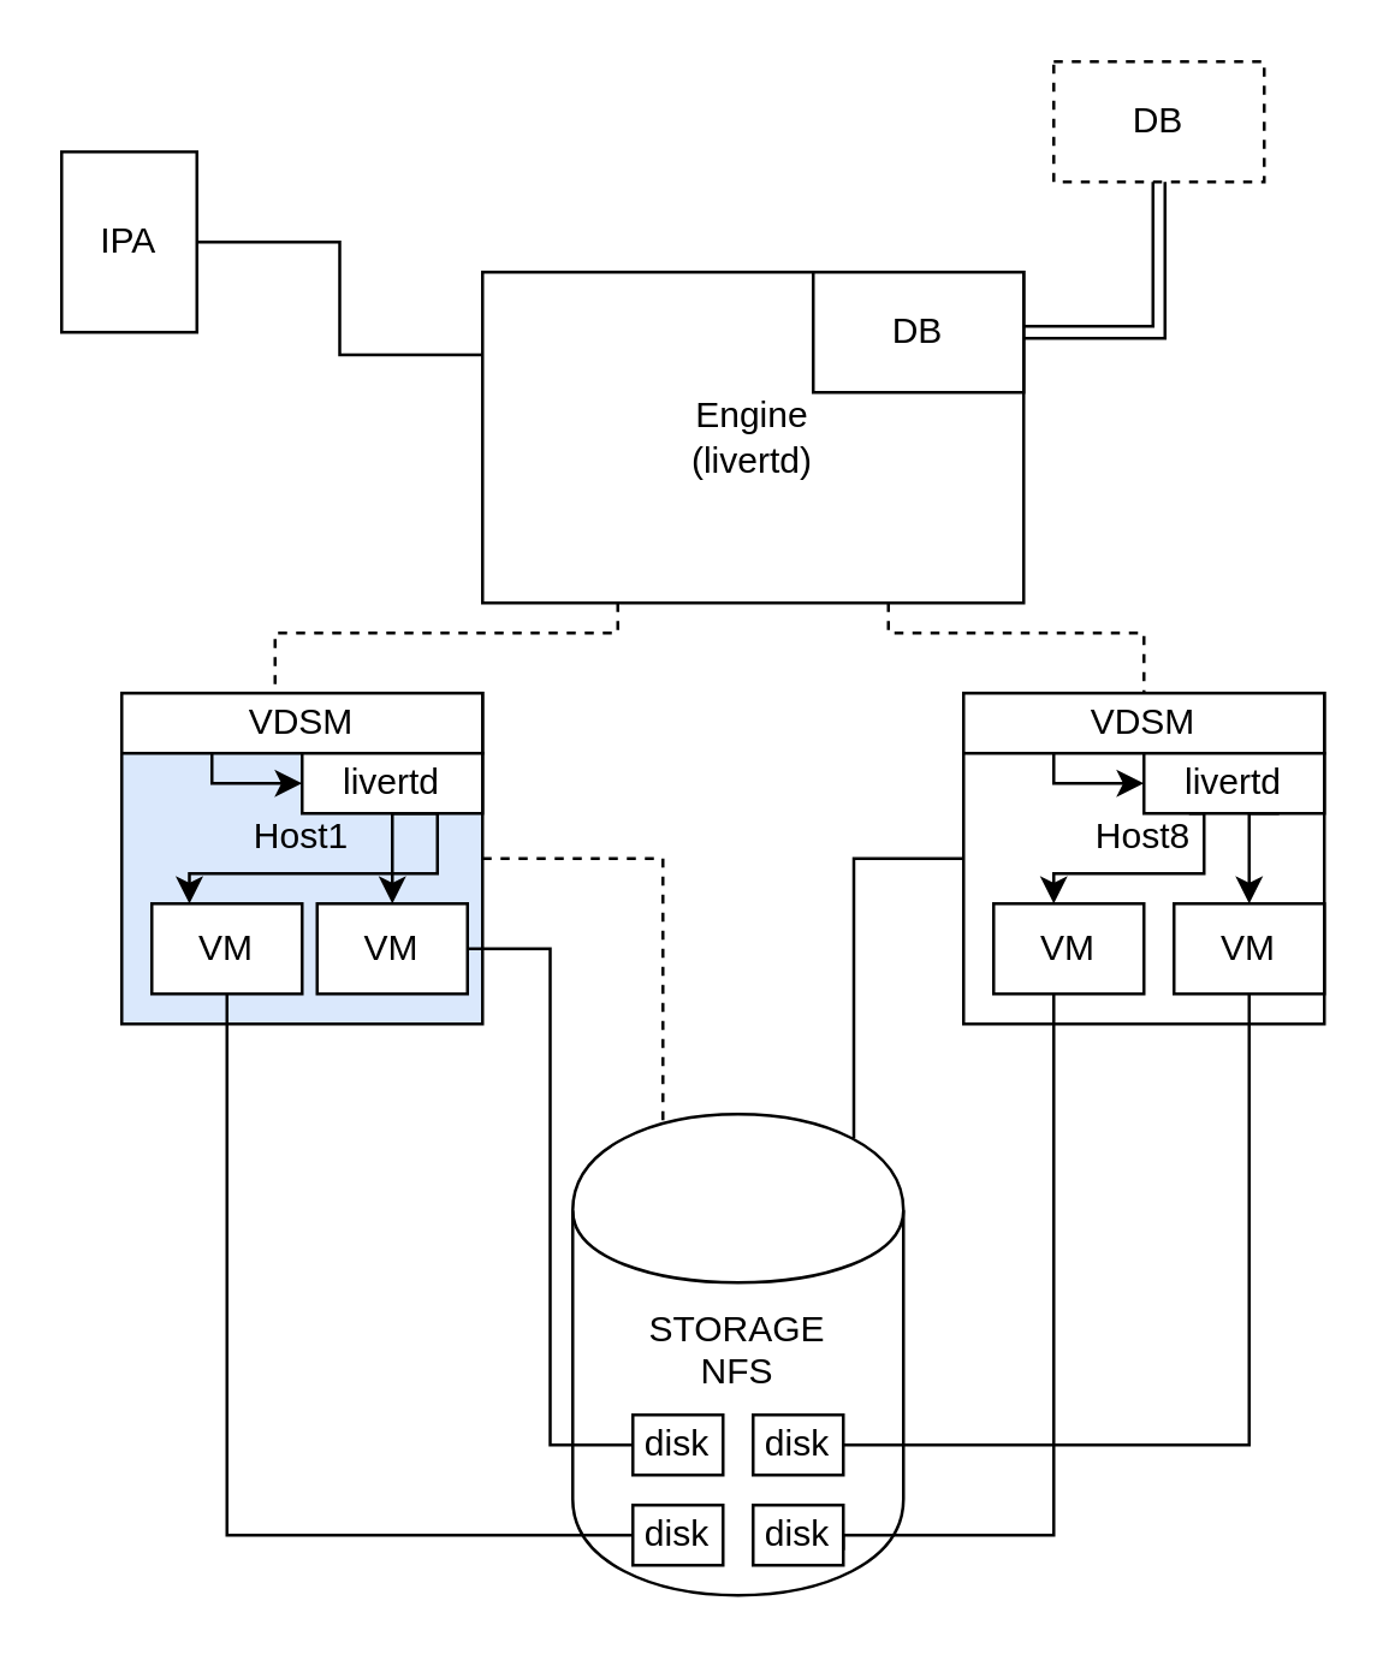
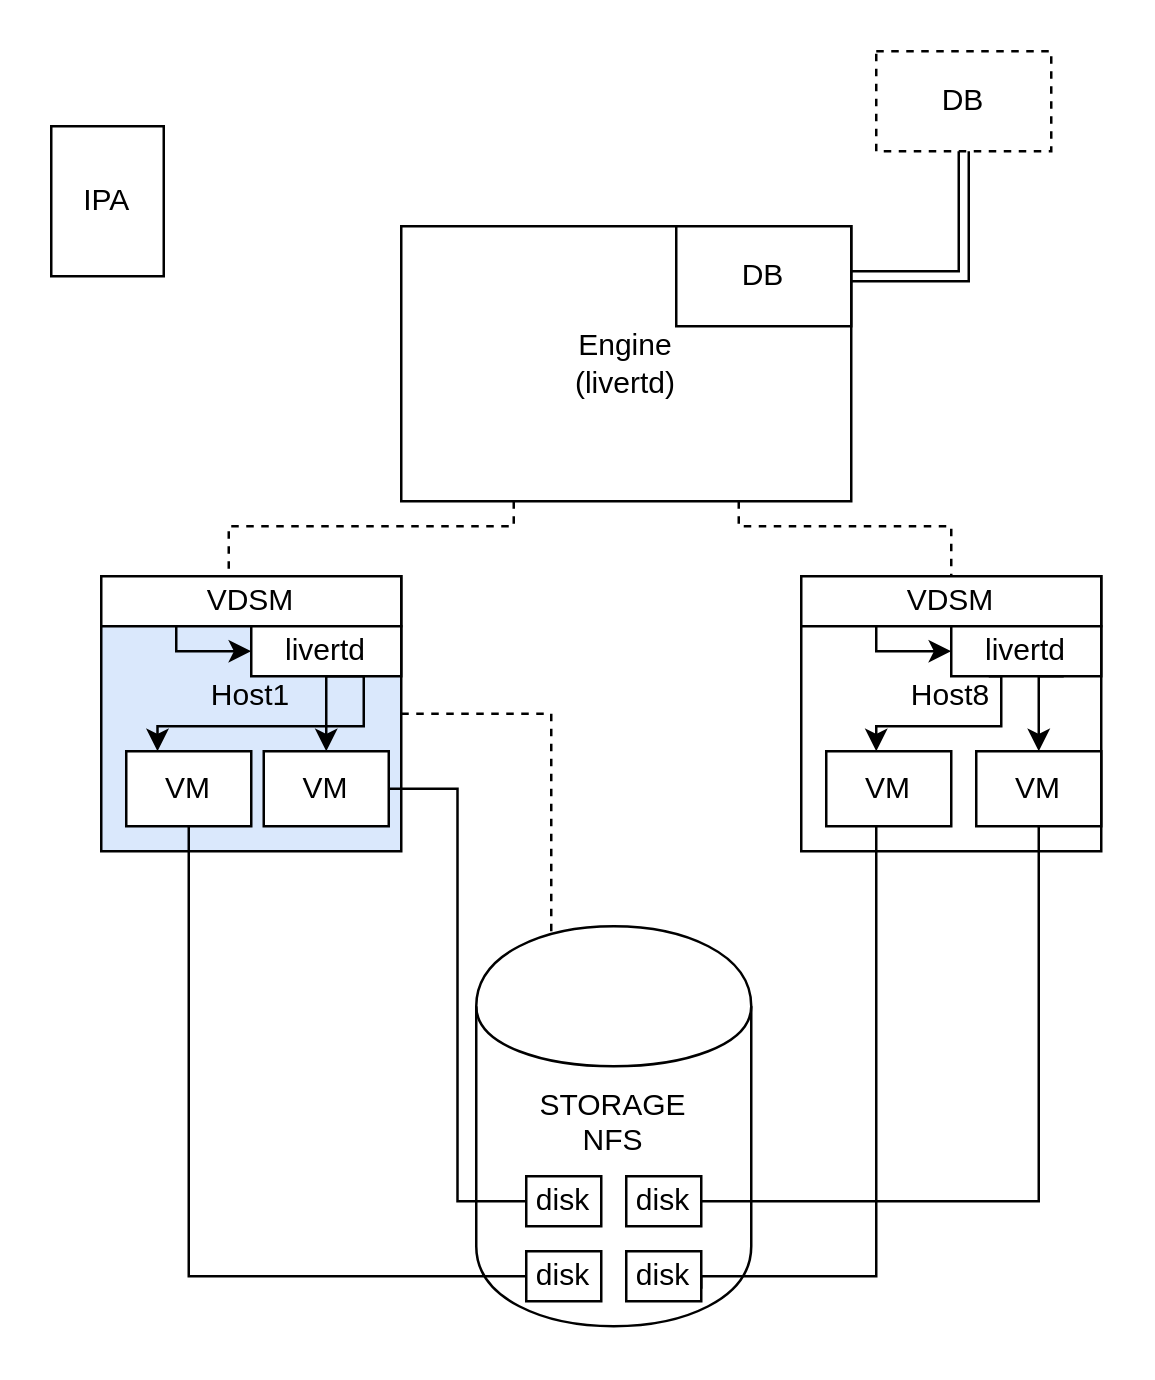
- <mxCell id="11" style="edgeStyle=orthogonalEdgeStyle;rounded=0;orthogonalLoop=1;jettySize=auto;html=1;entryX=0;entryY=0.25;entryDx=0;entryDy=0;endArrow=none;endFill=0;gradientColor=none;" edge="1" parent="1" source="12" target="3"><mxGeometry relative="1" as="geometry" /></mxCell>
- <mxCell id="7" style="edgeStyle=orthogonalEdgeStyle;rounded=0;orthogonalLoop=1;jettySize=auto;html=1;entryX=0.85;entryY=0.05;entryDx=0;entryDy=0;entryPerimeter=0;endArrow=none;endFill=0;gradientColor=none;" edge="1" parent="1" source="8" target="10"><mxGeometry relative="1" as="geometry" /></mxCell>
